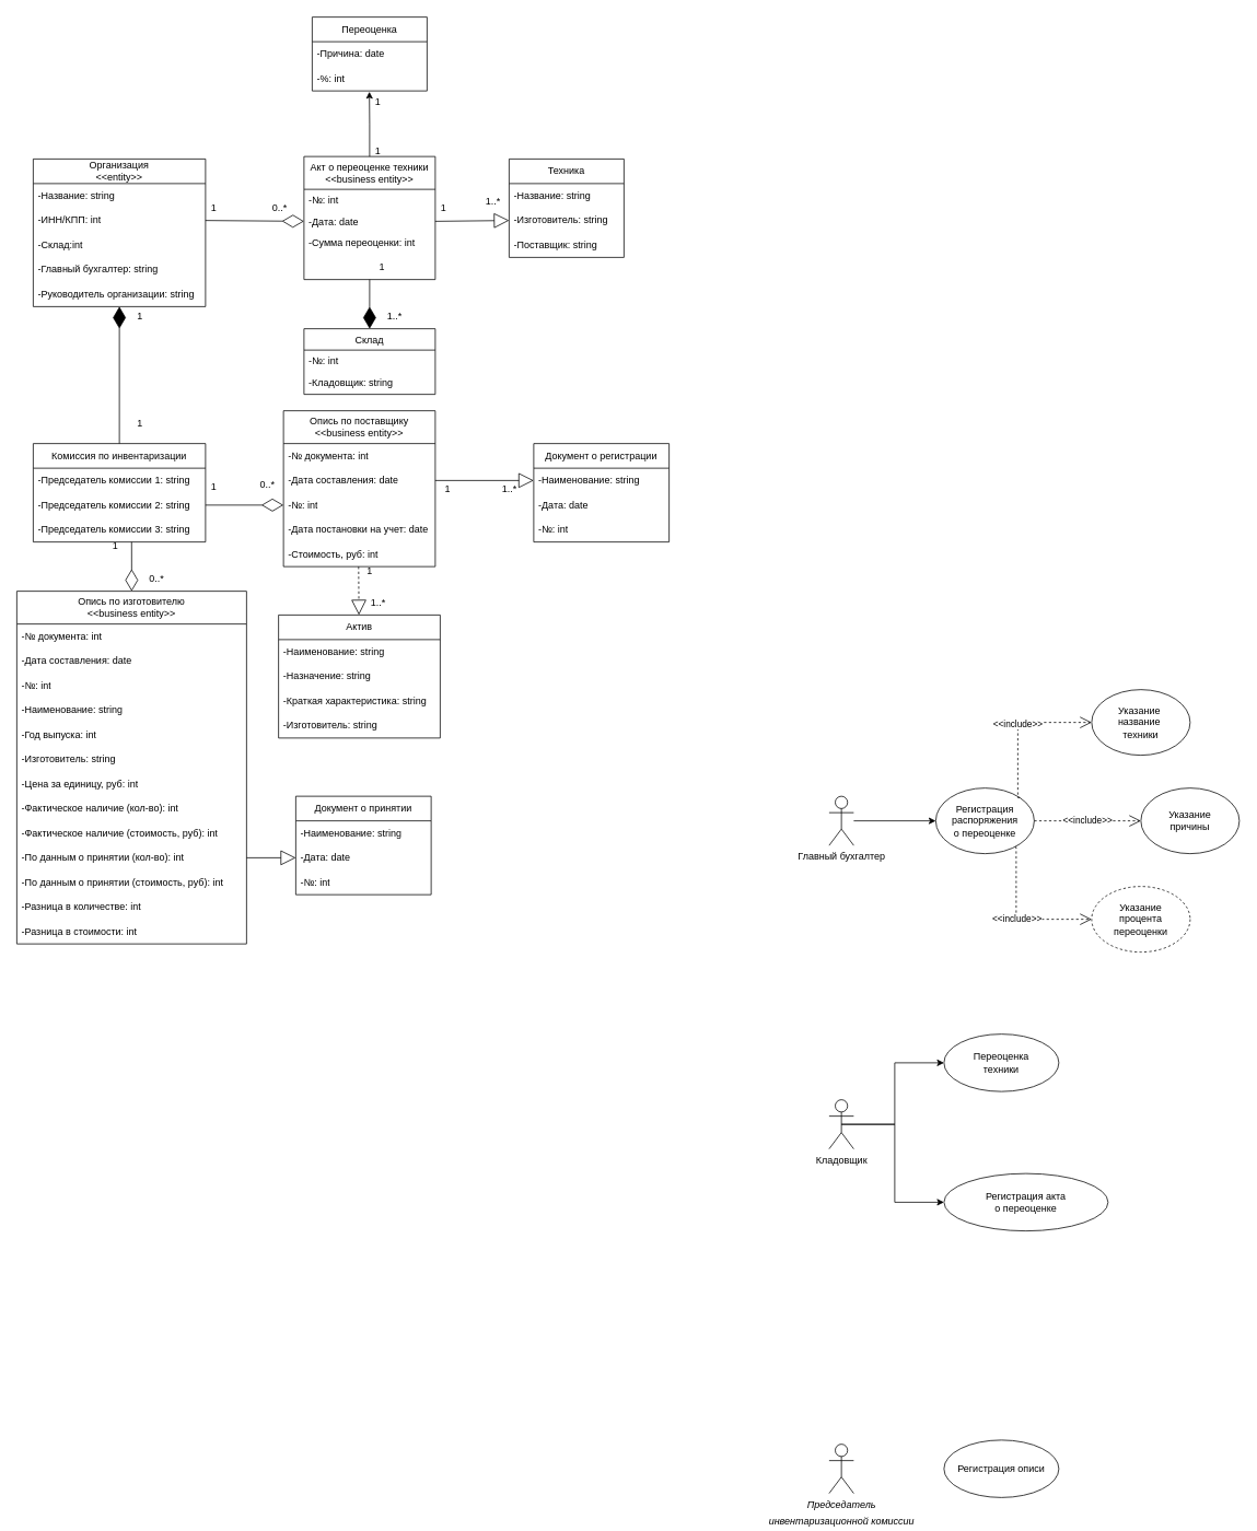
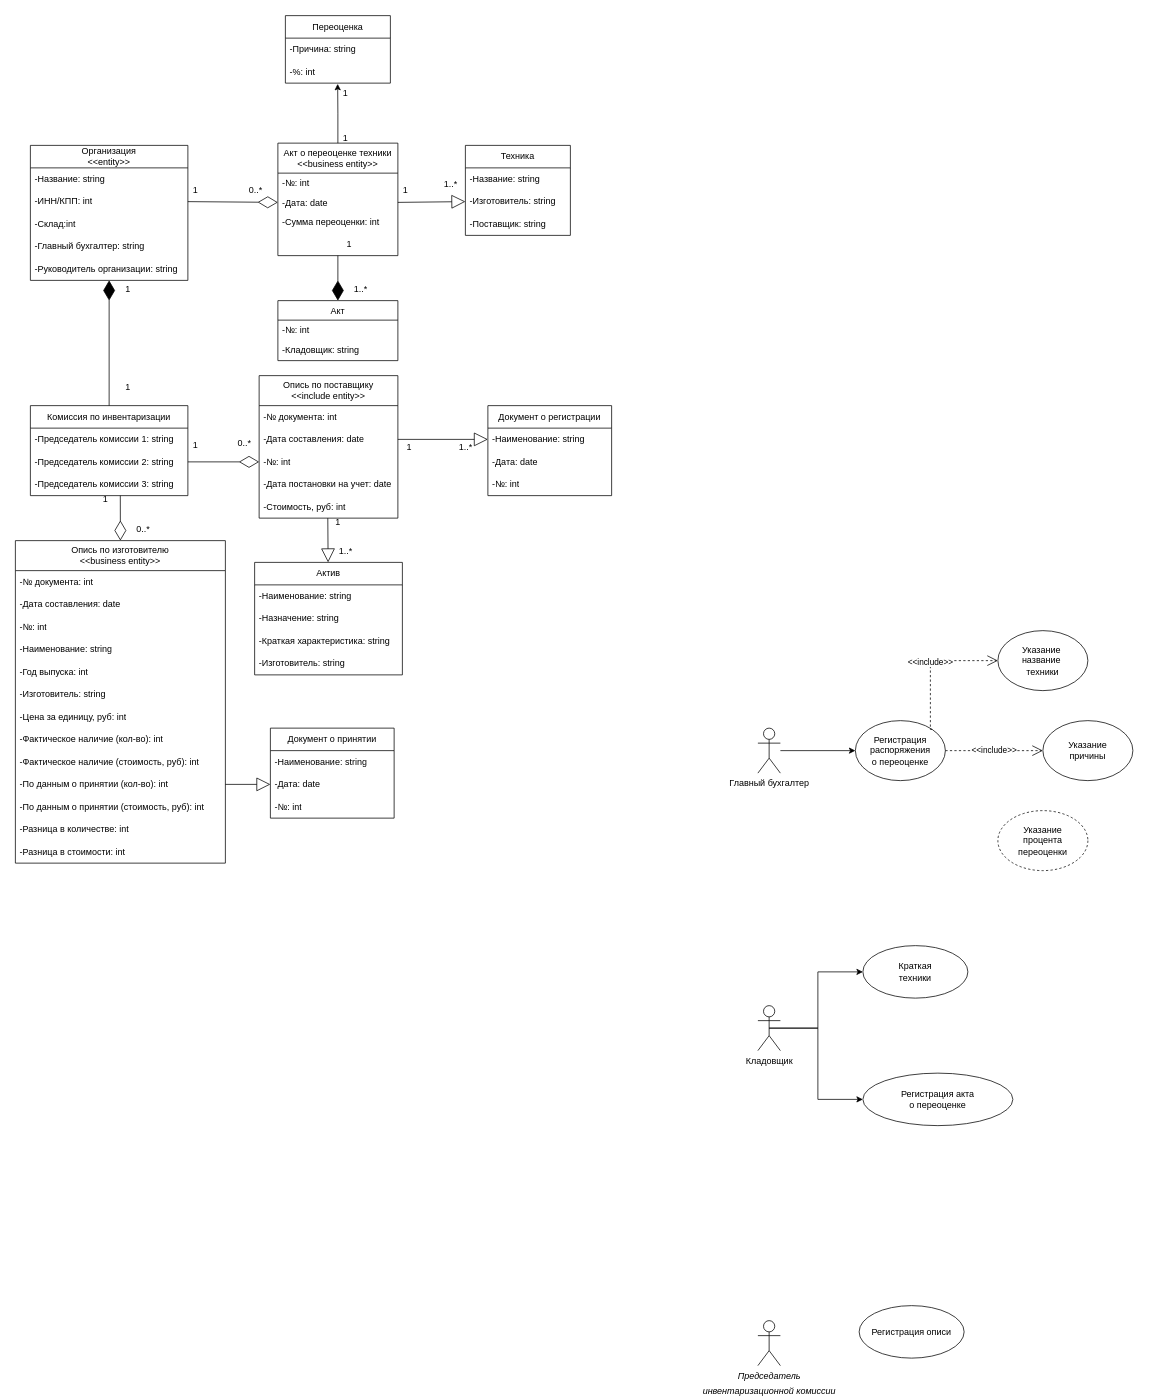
- <mxCell id="20" value="-Причина: date" style="text;strokeColor=none;fillColor=none;align=left;verticalAlign=middle;spacingLeft=4;spacingRight=4;overflow=hidden;points=[[0,0.5],[1,0.5]];portConstraint=eastwest;rotatable=0;whiteSpace=wrap;html=1;" parent="19" vertex="1"><mxGeometry y="30" width="140" height="30" as="geometry" /></mxCell>
+ <mxCell id="20" value="-Причина: string" style="text;strokeColor=none;fillColor=none;align=left;verticalAlign=middle;spacingLeft=4;spacingRight=4;overflow=hidden;points=[[0,0.5],[1,0.5]];portConstraint=eastwest;rotatable=0;whiteSpace=wrap;html=1;" parent="19" vertex="1"><mxGeometry y="30" width="140" height="30" as="geometry" /></mxCell>
- <mxCell id="12" value="Cклад" style="swimlane;fontStyle=0;align=center;verticalAlign=top;childLayout=stackLayout;horizontal=1;startSize=26;horizontalStack=0;resizeParent=1;resizeLast=0;collapsible=1;marginBottom=0;rounded=0;shadow=0;strokeWidth=1;" parent="1" vertex="1"><mxGeometry x="370" y="400" width="160" height="80" as="geometry"><mxRectangle x="230" y="140" width="160" height="26" as="alternateBounds" /></mxGeometry></mxCell>
+ <mxCell id="12" value="Акт" style="swimlane;fontStyle=0;align=center;verticalAlign=top;childLayout=stackLayout;horizontal=1;startSize=26;horizontalStack=0;resizeParent=1;resizeLast=0;collapsible=1;marginBottom=0;rounded=0;shadow=0;strokeWidth=1;" parent="1" vertex="1"><mxGeometry x="370" y="400" width="160" height="80" as="geometry"><mxRectangle x="230" y="140" width="160" height="26" as="alternateBounds" /></mxGeometry></mxCell>
- <mxCell id="22" value="Опись по поставщику&lt;br&gt;&amp;lt;&amp;lt;business entity&amp;gt;&amp;gt;" style="swimlane;fontStyle=0;childLayout=stackLayout;horizontal=1;startSize=40;horizontalStack=0;resizeParent=1;resizeParentMax=0;resizeLast=0;collapsible=1;marginBottom=0;whiteSpace=wrap;html=1;" parent="1" vertex="1"><mxGeometry x="345" y="500" width="185" height="190" as="geometry" /></mxCell>
+ <mxCell id="22" value="Опись по поставщику&lt;br&gt;&amp;lt;&amp;lt;include entity&amp;gt;&amp;gt;" style="swimlane;fontStyle=0;childLayout=stackLayout;horizontal=1;startSize=40;horizontalStack=0;resizeParent=1;resizeParentMax=0;resizeLast=0;collapsible=1;marginBottom=0;whiteSpace=wrap;html=1;" parent="1" vertex="1"><mxGeometry x="345" y="500" width="185" height="190" as="geometry" /></mxCell>
- <mxCell id="81" value="" style="endArrow=block;endSize=16;endFill=0;html=1;rounded=0;exitX=0.495;exitY=1.004;exitDx=0;exitDy=0;exitPerimeter=0;dashed=1;" parent="1" source="27" target="28" edge="1"><mxGeometry width="160" relative="1" as="geometry"><mxPoint x="210" y="840" as="sourcePoint" /><mxPoint x="370" y="840" as="targetPoint" /></mxGeometry></mxCell>
+ <mxCell id="81" value="" style="endArrow=block;endSize=16;endFill=0;html=1;rounded=0;exitX=0.495;exitY=1.004;exitDx=0;exitDy=0;exitPerimeter=0;" parent="1" source="27" target="28" edge="1"><mxGeometry width="160" relative="1" as="geometry"><mxPoint x="210" y="840" as="sourcePoint" /><mxPoint x="370" y="840" as="targetPoint" /></mxGeometry></mxCell>
- <mxCell id="95" value="&amp;lt;&amp;lt;include&amp;gt;&amp;gt;" style="endArrow=open;endSize=12;dashed=1;html=1;rounded=0;edgeStyle=orthogonalEdgeStyle;exitX=0.807;exitY=0.902;exitDx=0;exitDy=0;entryX=0;entryY=0.5;entryDx=0;entryDy=0;exitPerimeter=0;" parent="1" source="89" target="92" edge="1"><mxGeometry width="160" relative="1" as="geometry"><mxPoint x="1200" y="1140" as="sourcePoint" /><mxPoint x="1330" y="1140" as="targetPoint" /><Array as="points"><mxPoint x="1238" y="1032" /><mxPoint x="1238" y="1120" /></Array></mxGeometry></mxCell>
- <mxCell id="99" value="Переоценка&lt;br&gt;техники" style="ellipse;whiteSpace=wrap;html=1;" parent="1" vertex="1"><mxGeometry x="1150" y="1260" width="140" height="70" as="geometry" /></mxCell>
+ <mxCell id="99" value="Краткая&lt;br&gt;техники" style="ellipse;whiteSpace=wrap;html=1;" parent="1" vertex="1"><mxGeometry x="1150" y="1260" width="140" height="70" as="geometry" /></mxCell>
- <mxCell id="102" value="Регистрация описи" style="ellipse;whiteSpace=wrap;html=1;" parent="1" vertex="1"><mxGeometry x="1150" y="1755" width="140" height="70" as="geometry" /></mxCell>
+ <mxCell id="102" value="Регистрация описи" style="ellipse;whiteSpace=wrap;html=1;" parent="1" vertex="1"><mxGeometry x="1145" y="1740" width="140" height="70" as="geometry" /></mxCell>
